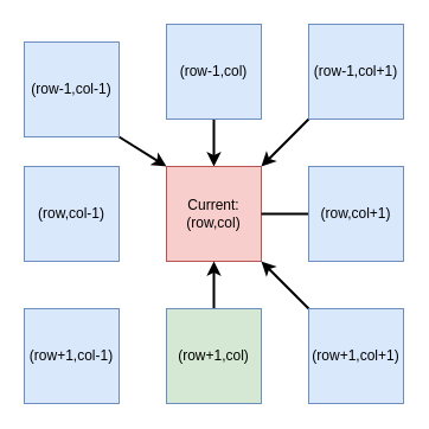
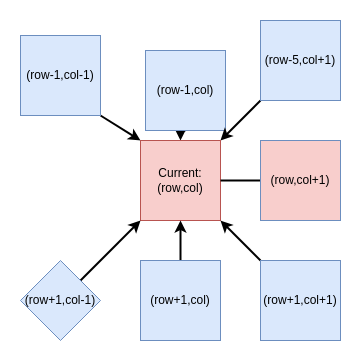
- <mxCell id="6" value="(row-1,col)" style="whiteSpace=wrap;html=1;aspect=fixed;fillColor=#dae8fc;strokeColor=#6c8ebf;" vertex="1" parent="1"><mxGeometry x="140" y="20" width="80" height="80" as="geometry" /></mxCell>
+ <mxCell id="6" value="(row-1,col)" style="whiteSpace=wrap;html=1;aspect=fixed;fillColor=#dae8fc;strokeColor=#6c8ebf;" vertex="1" parent="1"><mxGeometry x="145" y="50" width="80" height="80" as="geometry" /></mxCell>
- <mxCell id="8" value="(row-1,col+1)" style="whiteSpace=wrap;html=1;aspect=fixed;fillColor=#dae8fc;strokeColor=#6c8ebf;" vertex="1" parent="1"><mxGeometry x="260" y="20" width="80" height="80" as="geometry" /></mxCell>
+ <mxCell id="8" value="(row-5,col+1)" style="whiteSpace=wrap;html=1;aspect=fixed;fillColor=#dae8fc;strokeColor=#6c8ebf;" vertex="1" parent="1"><mxGeometry x="260" y="20" width="80" height="80" as="geometry" /></mxCell>
- <mxCell id="4" value="(row,col-1)" style="whiteSpace=wrap;html=1;aspect=fixed;fillColor=#dae8fc;strokeColor=#6c8ebf;" vertex="1" parent="1"><mxGeometry x="20" y="140" width="80" height="80" as="geometry" /></mxCell>
- <mxCell id="11" value="(row,col+1)" style="whiteSpace=wrap;html=1;aspect=fixed;fillColor=#dae8fc;strokeColor=#6c8ebf;" vertex="1" parent="1"><mxGeometry x="260" y="140" width="80" height="80" as="geometry" /></mxCell>
+ <mxCell id="11" value="(row,col+1)" style="whiteSpace=wrap;html=1;aspect=fixed;fillColor=#f8cecc;strokeColor=#6c8ebf;" vertex="1" parent="1"><mxGeometry x="260" y="140" width="80" height="80" as="geometry" /></mxCell>
+ <mxCell id="14" style="rounded=0;orthogonalLoop=1;jettySize=auto;html=1;exitX=1;exitY=0;exitDx=0;exitDy=0;entryX=0;entryY=1;entryDx=0;entryDy=0;strokeWidth=2;" edge="1" parent="1" source="15" target="9"><mxGeometry relative="1" as="geometry" /></mxCell>
- <mxCell id="15" value="(row+1,col-1)" style="whiteSpace=wrap;html=1;aspect=fixed;fillColor=#dae8fc;strokeColor=#6c8ebf;" vertex="1" parent="1"><mxGeometry x="20" y="260" width="80" height="80" as="geometry" /></mxCell>
+ <mxCell id="15" value="(row+1,col-1)" style="rhombus;whiteSpace=wrap;html=1;aspect=fixed;fillColor=#dae8fc;strokeColor=#6c8ebf;" vertex="1" parent="1"><mxGeometry x="20" y="260" width="80" height="80" as="geometry" /></mxCell>
- <mxCell id="13" value="(row+1,col)" style="whiteSpace=wrap;html=1;aspect=fixed;fillColor=#d5e8d4;strokeColor=#6c8ebf;" vertex="1" parent="1"><mxGeometry x="140" y="260" width="80" height="80" as="geometry" /></mxCell>
+ <mxCell id="13" value="(row+1,col)" style="whiteSpace=wrap;html=1;aspect=fixed;fillColor=#dae8fc;strokeColor=#6c8ebf;" vertex="1" parent="1"><mxGeometry x="140" y="260" width="80" height="80" as="geometry" /></mxCell>
